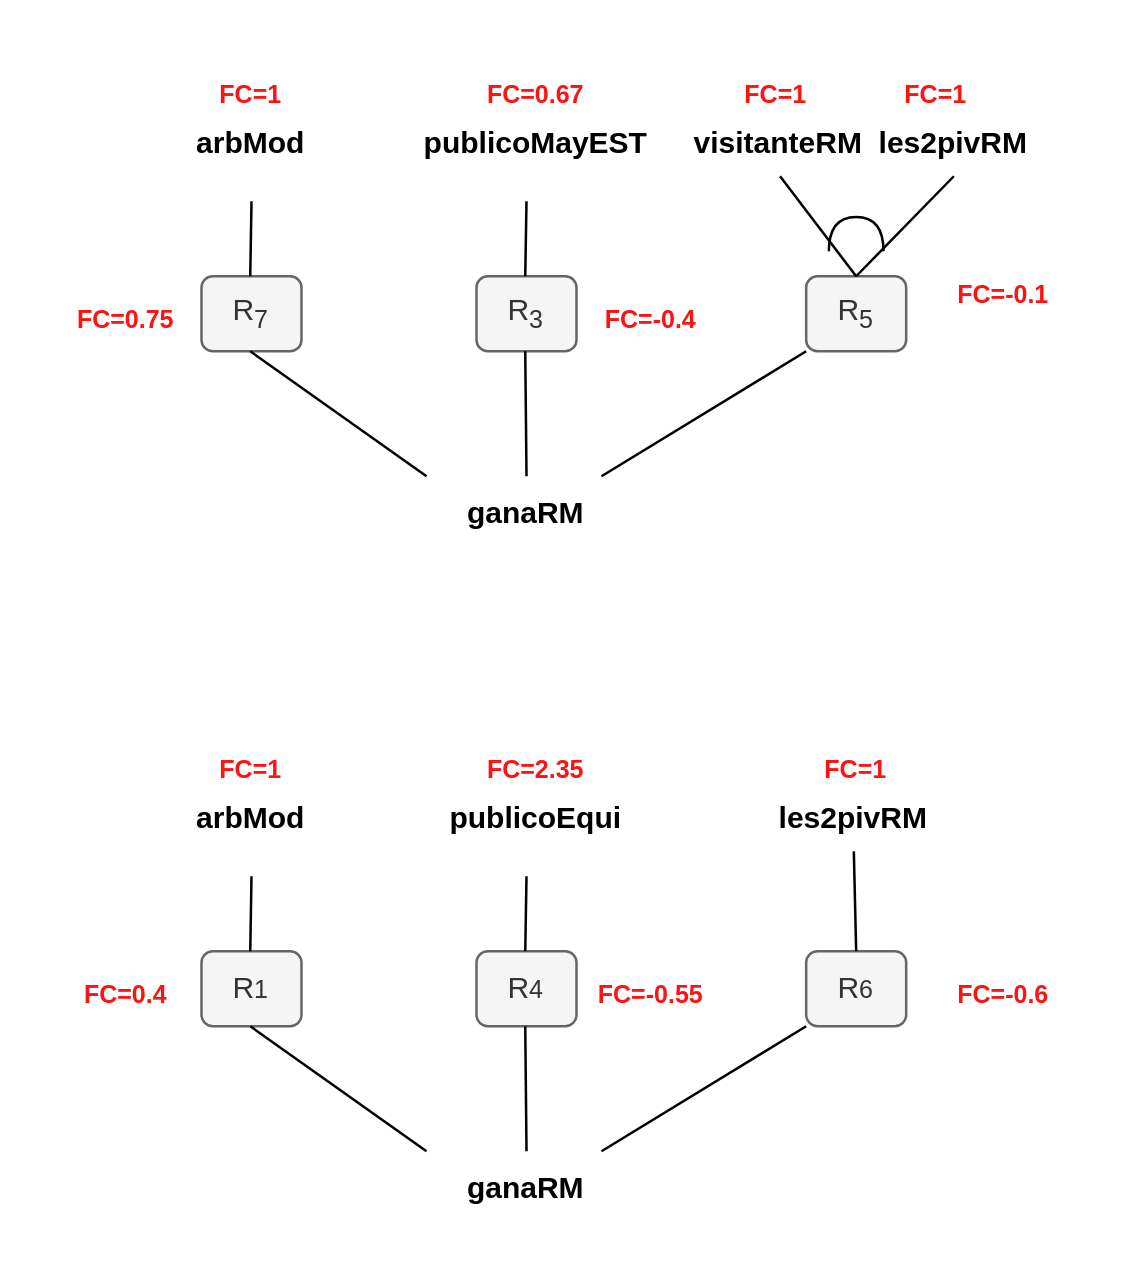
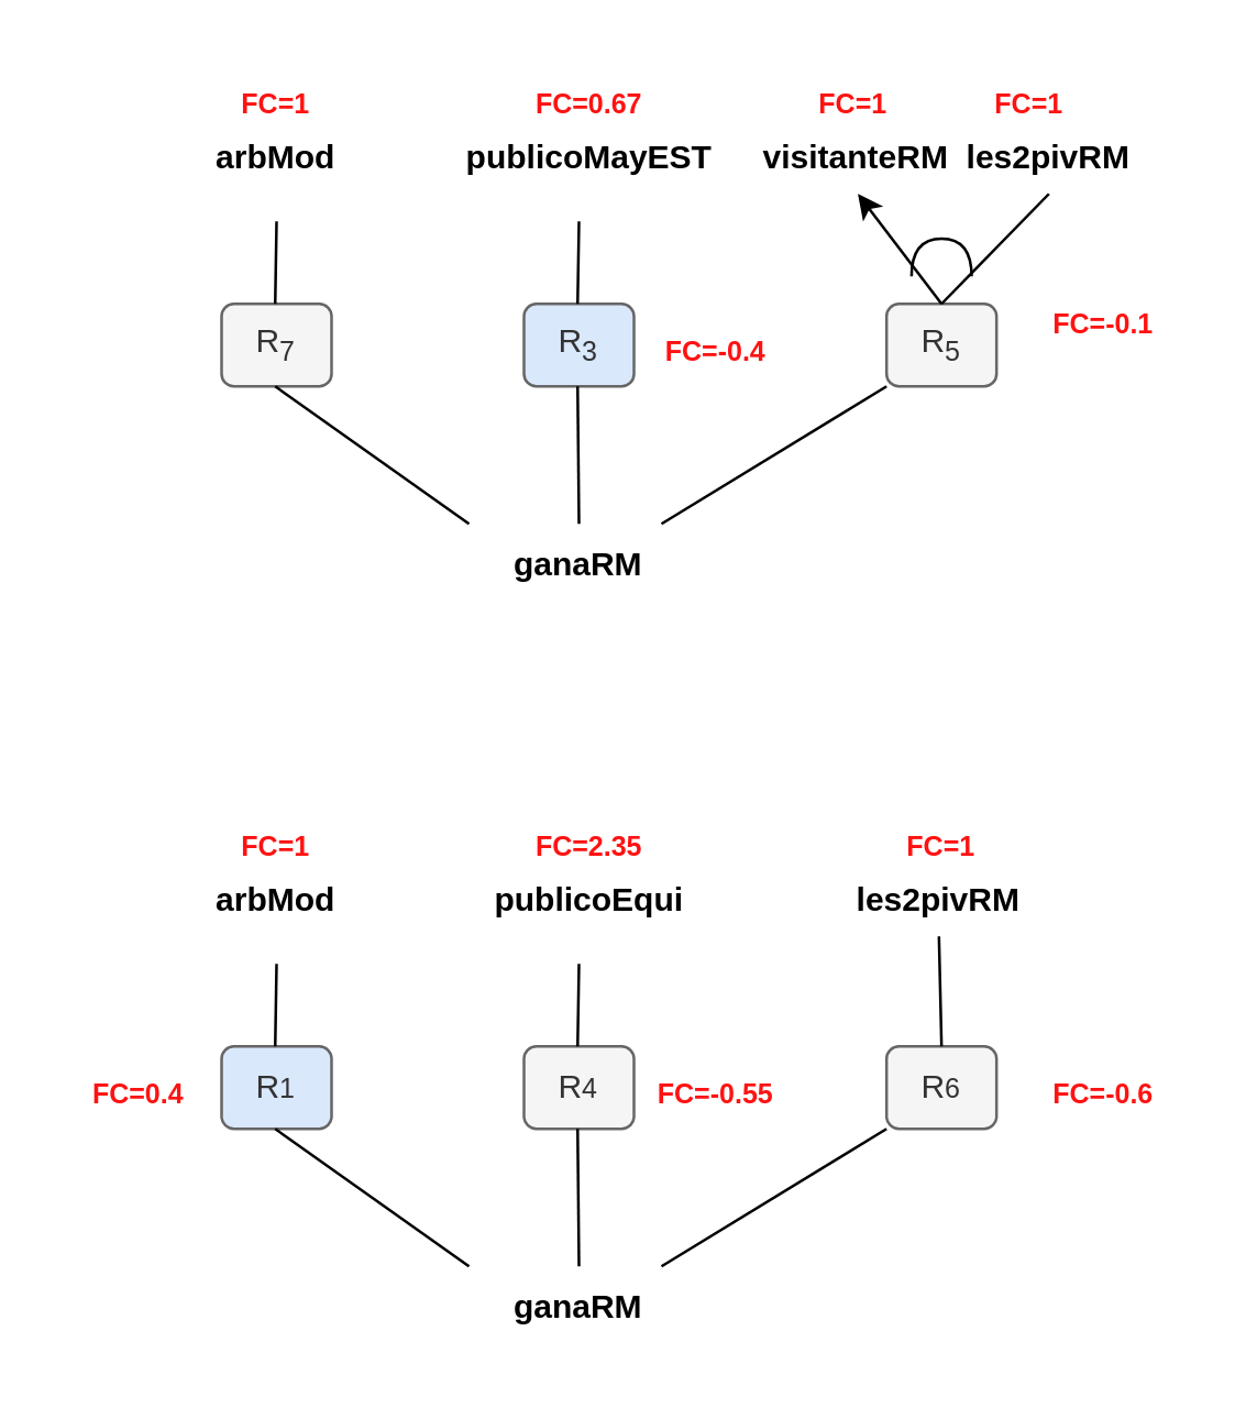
- <mxCell id="21" value="" style="endArrow=none;html=1;rounded=0;entryX=0.5;entryY=1;entryDx=0;entryDy=0;exitX=0.5;exitY=0;exitDx=0;exitDy=0;" edge="1" parent="1" target="22" source="4"><mxGeometry width="50" height="50" relative="1" as="geometry"><mxPoint x="260.93" y="100" as="sourcePoint" /><mxPoint x="261.43" y="70" as="targetPoint" /></mxGeometry></mxCell>
+ <mxCell id="21" value="" style="endArrow=classic;html=1;rounded=0;entryX=0.5;entryY=1;entryDx=0;entryDy=0;exitX=0.5;exitY=0;exitDx=0;exitDy=0;" edge="1" parent="1" target="22" source="4"><mxGeometry width="50" height="50" relative="1" as="geometry"><mxPoint x="260.93" y="100" as="sourcePoint" /><mxPoint x="261.43" y="70" as="targetPoint" /></mxGeometry></mxCell>
- <mxCell id="18" value="&lt;font color=&quot;#ff1212&quot; style=&quot;font-size: 10px;&quot;&gt;FC=0.75&lt;/font&gt;" style="text;html=1;strokeColor=none;fillColor=none;align=center;verticalAlign=middle;whiteSpace=wrap;rounded=0;fontSize=16;fontStyle=1" vertex="1" parent="1"><mxGeometry x="20" y="110" width="60" height="30" as="geometry" /></mxCell>
- <mxCell id="3" value="R&lt;sub&gt;3&lt;/sub&gt;" style="rounded=1;whiteSpace=wrap;html=1;fillColor=#f5f5f5;fontColor=#333333;strokeColor=#666666;" parent="1" vertex="1"><mxGeometry x="190" y="110" width="40" height="30" as="geometry" /></mxCell>
+ <mxCell id="3" value="R&lt;sub&gt;3&lt;/sub&gt;" style="rounded=1;whiteSpace=wrap;html=1;fillColor=#dae8fc;fontColor=#333333;strokeColor=#666666;" parent="1" vertex="1"><mxGeometry x="190" y="110" width="40" height="30" as="geometry" /></mxCell>
- <mxCell id="26" value="R&lt;span style=&quot;font-size: 10px;&quot;&gt;1&lt;br&gt;&lt;/span&gt;" style="rounded=1;whiteSpace=wrap;html=1;fillColor=#f5f5f5;fontColor=#333333;strokeColor=#666666;" vertex="1" parent="1"><mxGeometry x="80" y="380" width="40" height="30" as="geometry" /></mxCell>
+ <mxCell id="26" value="R&lt;span style=&quot;font-size: 10px;&quot;&gt;1&lt;br&gt;&lt;/span&gt;" style="rounded=1;whiteSpace=wrap;html=1;fillColor=#dae8fc;fontColor=#333333;strokeColor=#666666;" vertex="1" parent="1"><mxGeometry x="80" y="380" width="40" height="30" as="geometry" /></mxCell>
